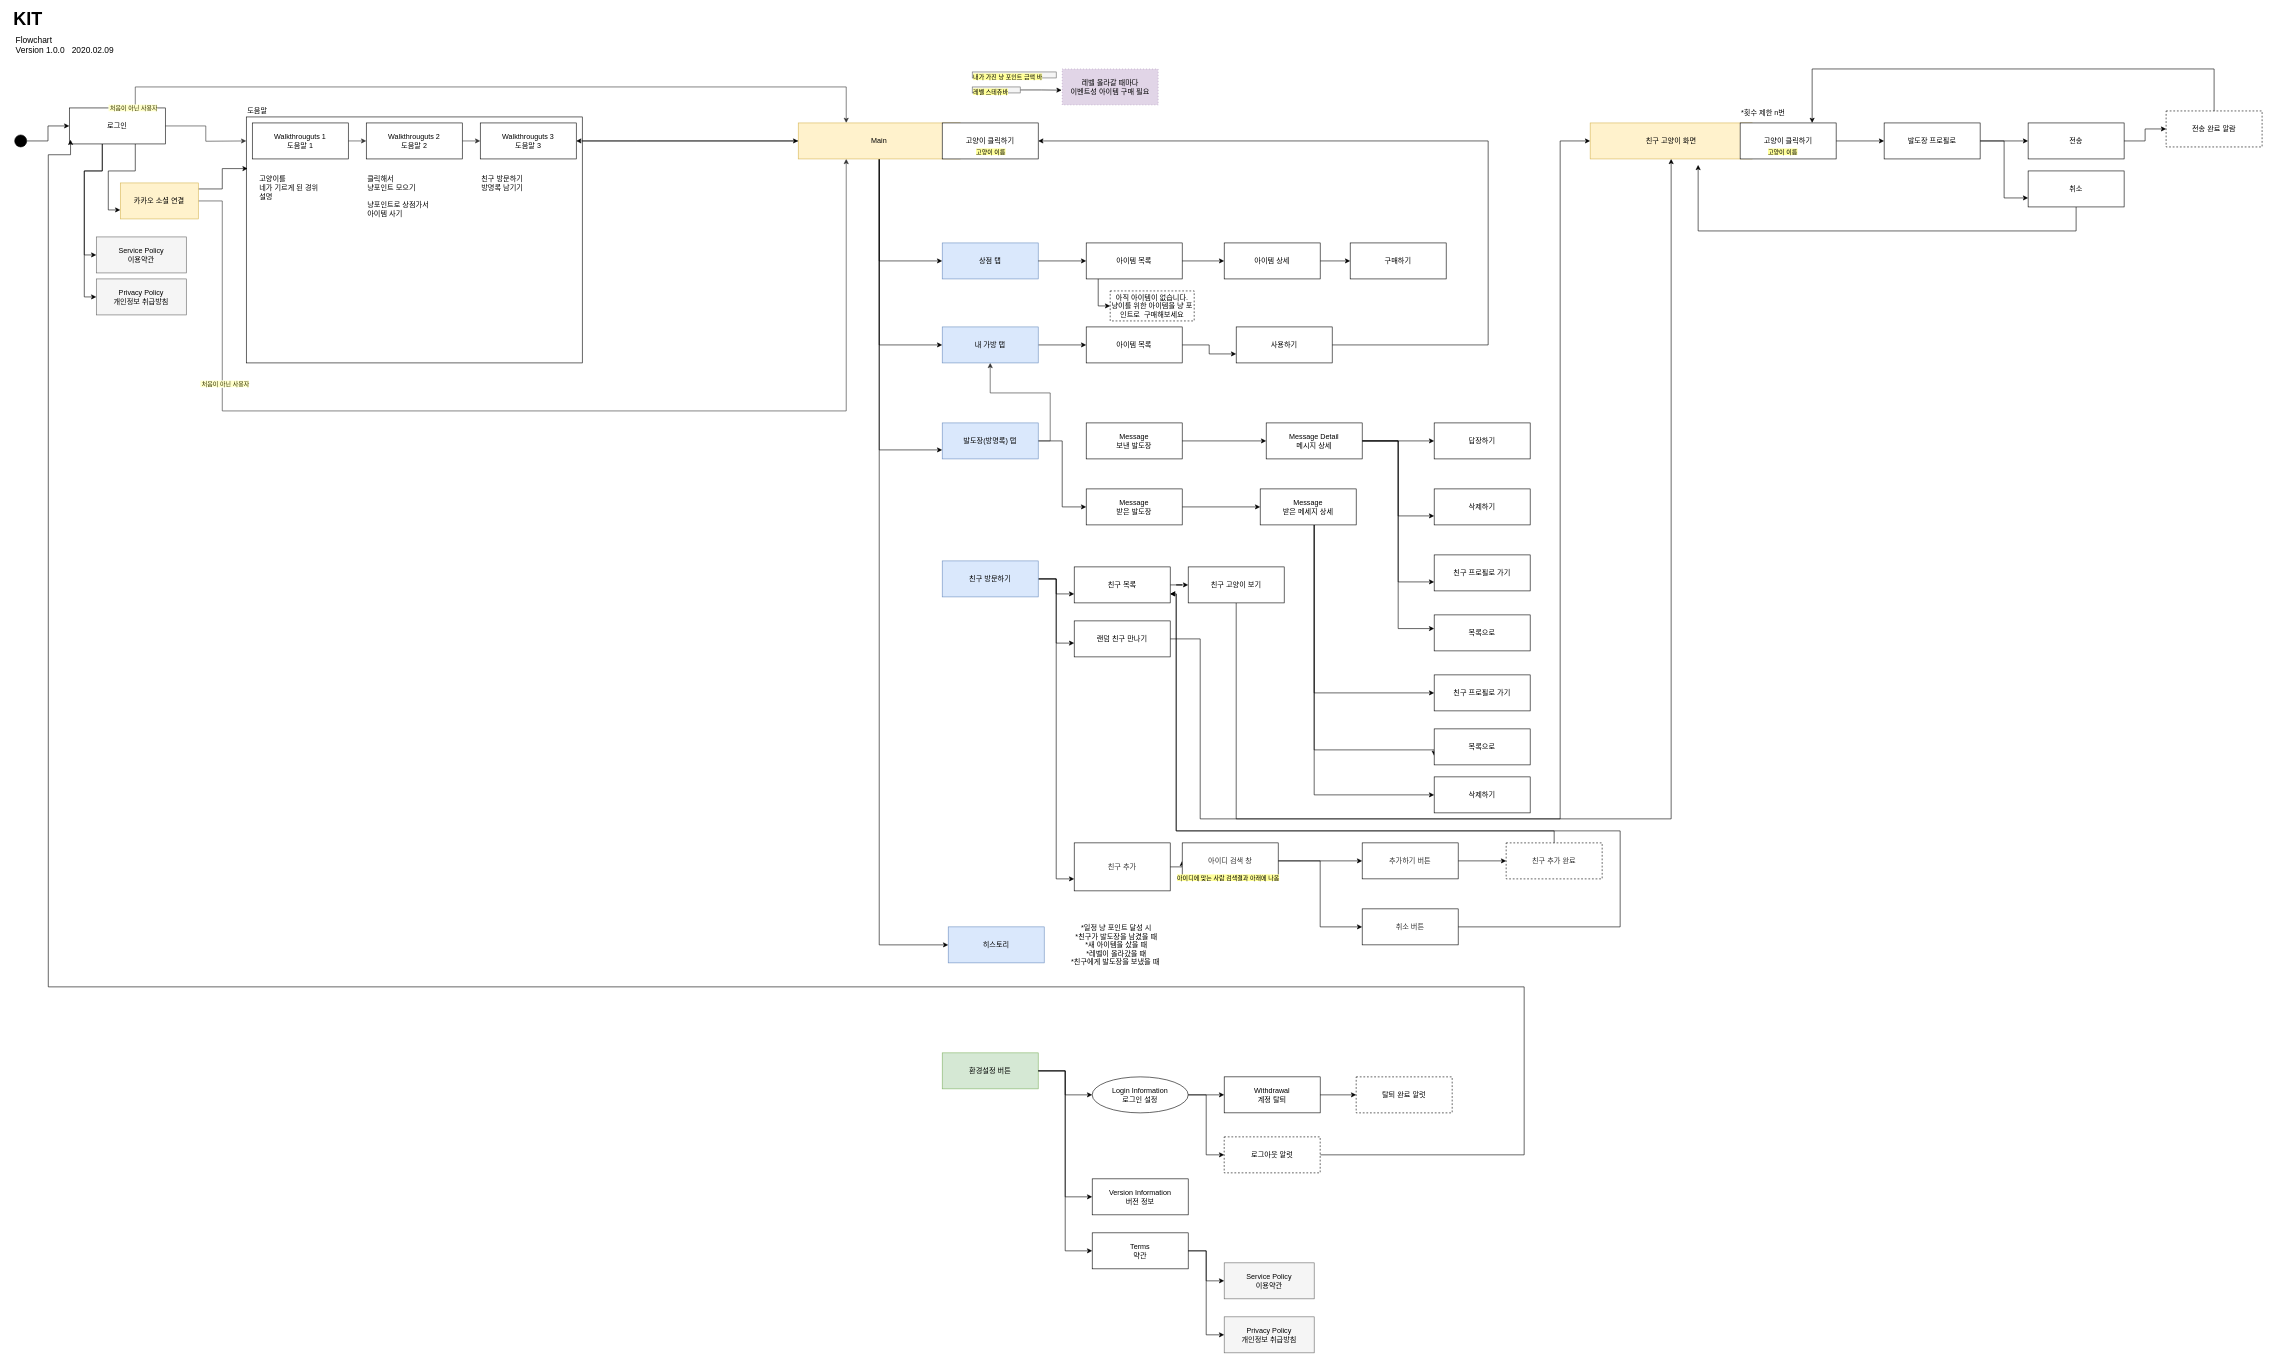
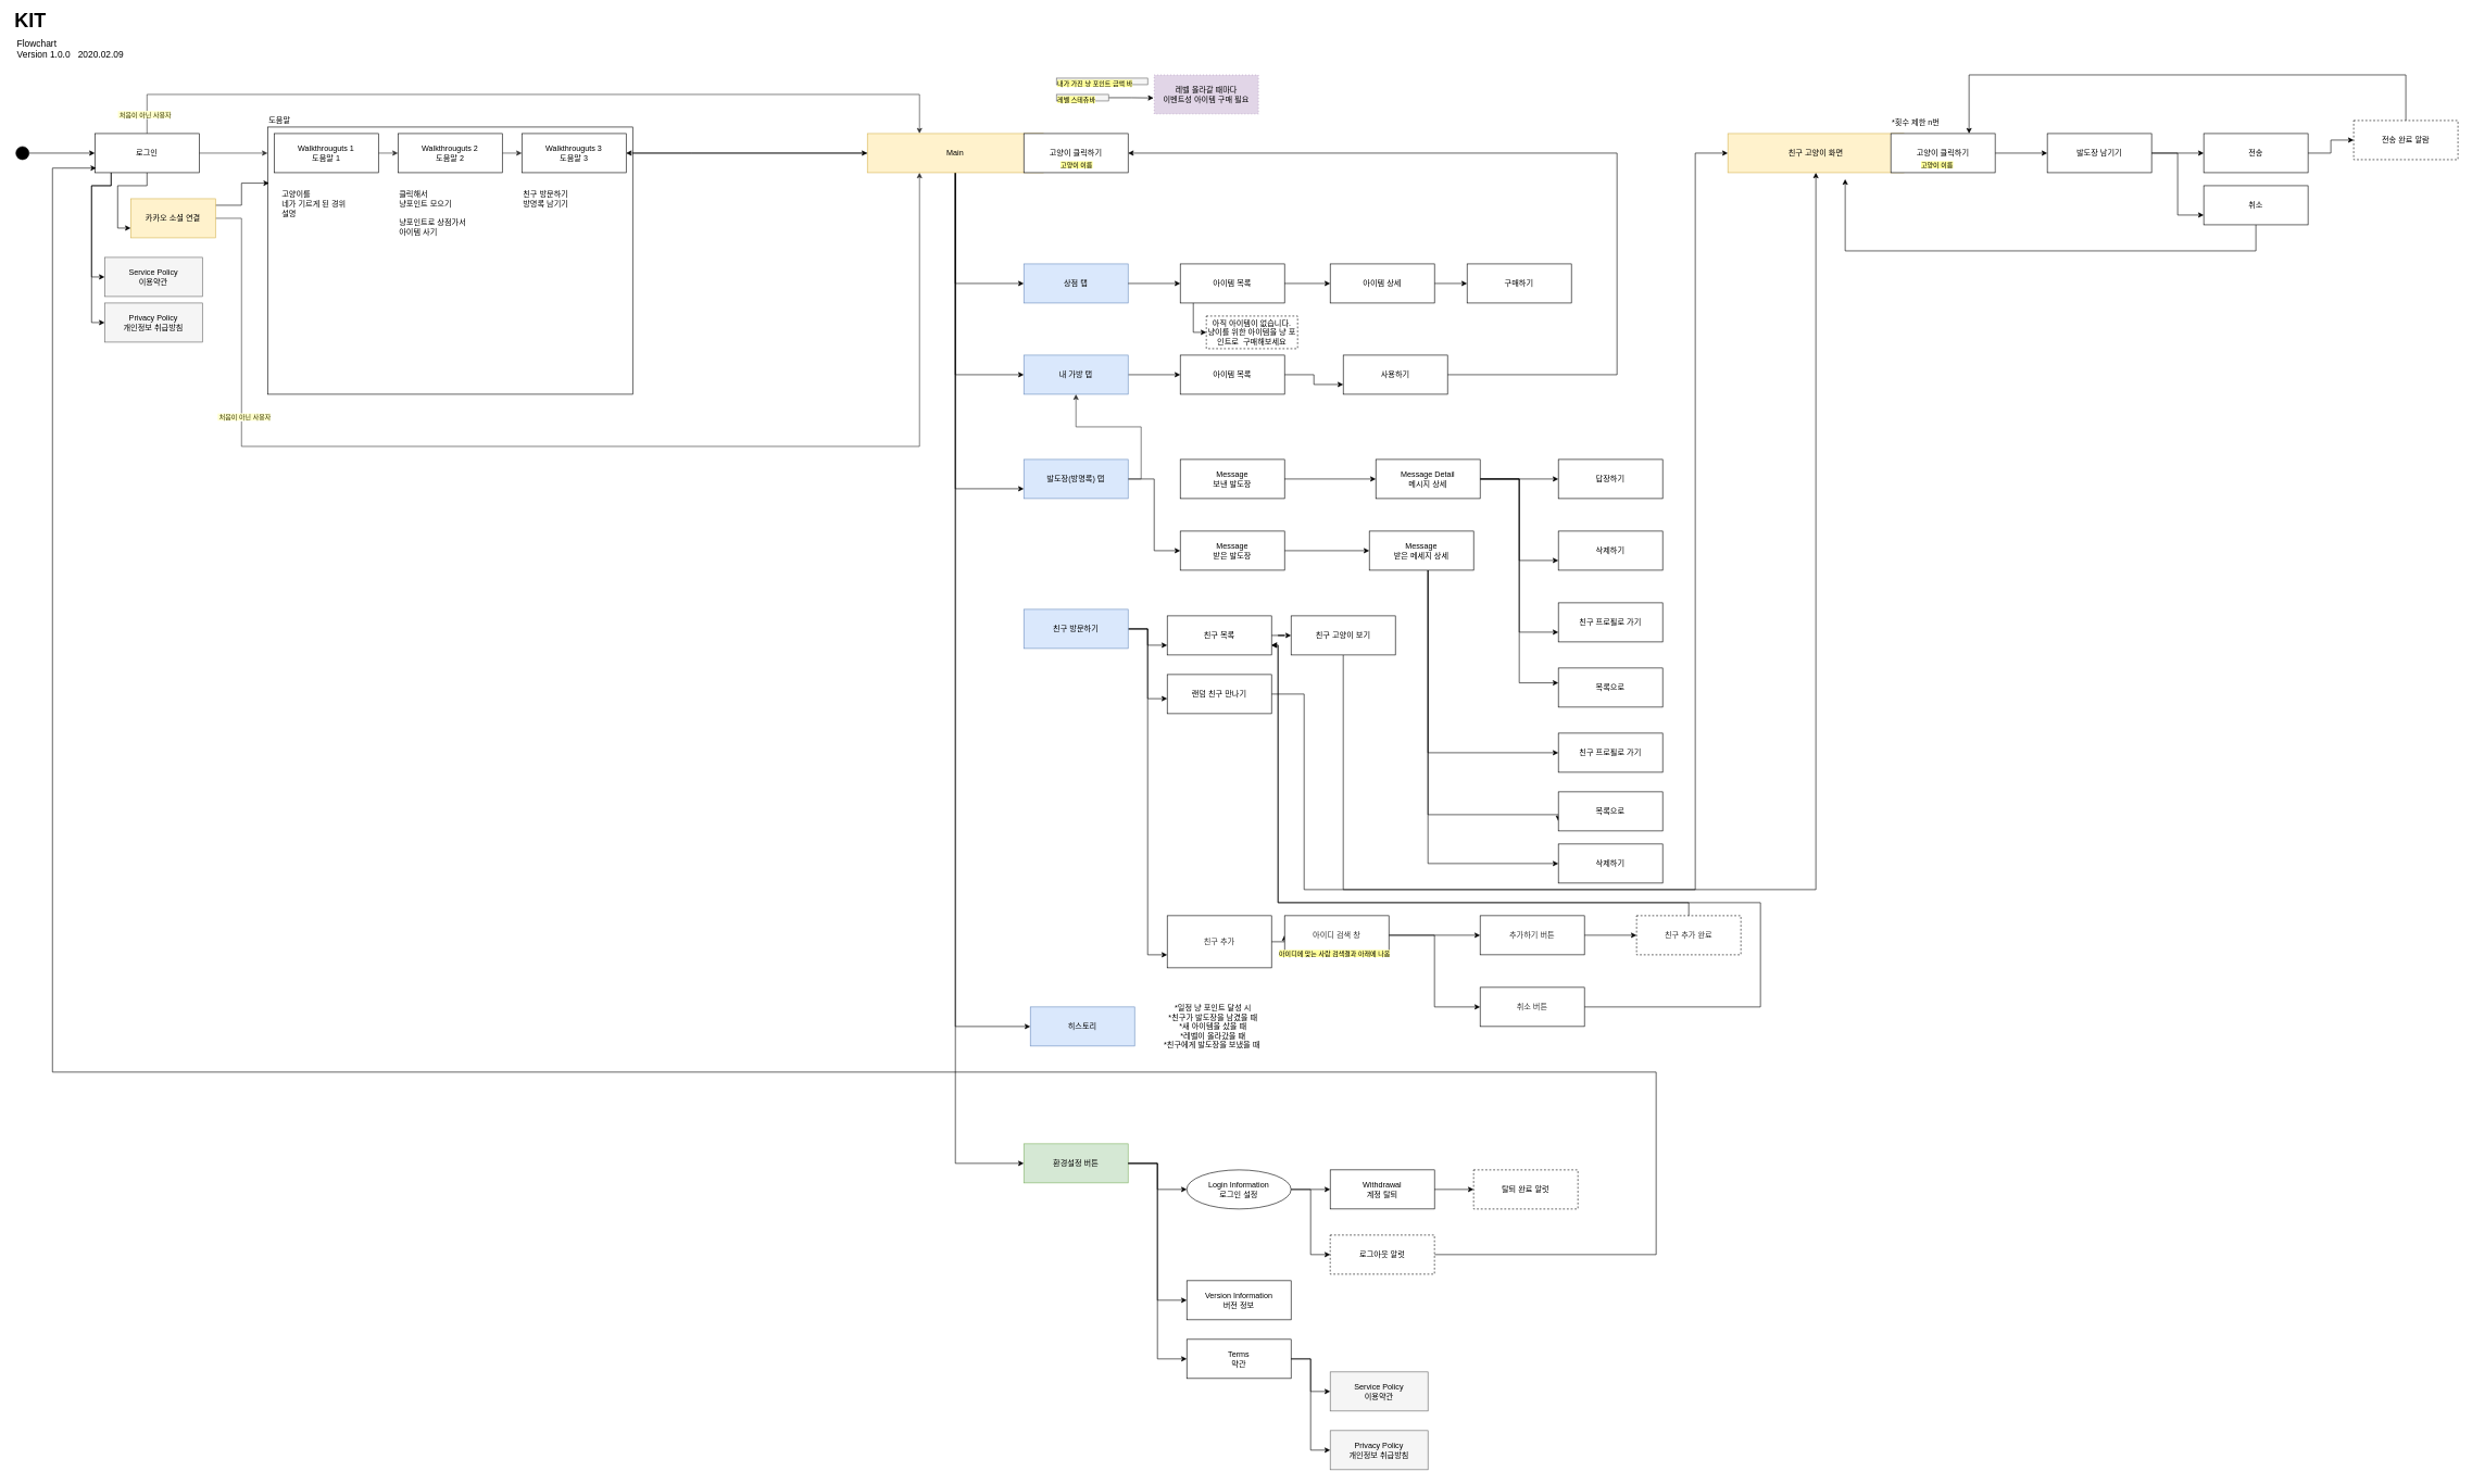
- <mxCell id="9" value="&lt;font color=&quot;#000000&quot;&gt;로그인&lt;/font&gt;" style="rounded=0;whiteSpace=wrap;html=1;shadow=0;strokeColor=#000000;strokeWidth=1;fillColor=#ffffff;fontColor=#F7F7F7;align=center;" parent="1" vertex="1"><mxGeometry x="115" y="179" width="160" height="60" as="geometry" /></mxCell>
+ <mxCell id="9" value="&lt;font color=&quot;#000000&quot;&gt;로그인&lt;/font&gt;" style="rounded=0;whiteSpace=wrap;html=1;shadow=0;strokeColor=#000000;strokeWidth=1;fillColor=#ffffff;fontColor=#F7F7F7;align=center;" parent="1" vertex="1"><mxGeometry x="145" y="204" width="160" height="60" as="geometry" /></mxCell>
- <mxCell id="120" value="발도장 프로필로" style="rounded=0;whiteSpace=wrap;html=1;shadow=0;strokeWidth=1;align=center;" parent="1" vertex="1"><mxGeometry x="3140" y="204" width="160" height="60" as="geometry" /></mxCell>
+ <mxCell id="120" value="발도장 남기기" style="rounded=0;whiteSpace=wrap;html=1;shadow=0;strokeWidth=1;align=center;" parent="1" vertex="1"><mxGeometry x="3140" y="204" width="160" height="60" as="geometry" /></mxCell>
+ <mxCell id="24" style="edgeStyle=orthogonalEdgeStyle;rounded=0;orthogonalLoop=1;jettySize=auto;html=1;entryX=0;entryY=0.5;entryDx=0;entryDy=0;" parent="1" source="28" target="39" edge="1"><mxGeometry relative="1" as="geometry" /></mxCell>
